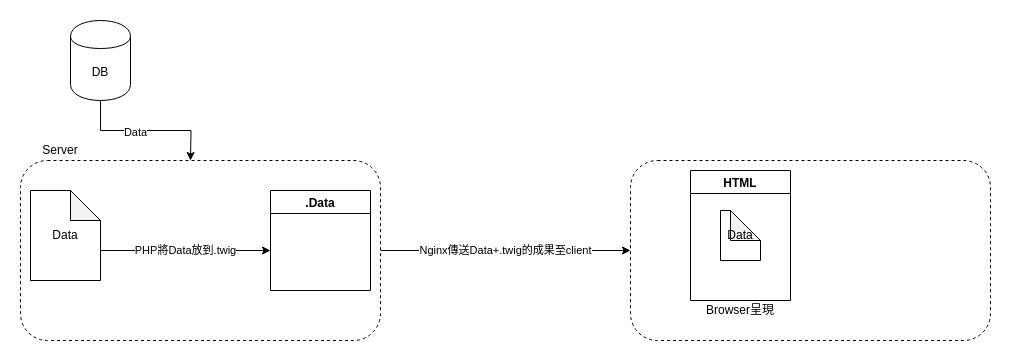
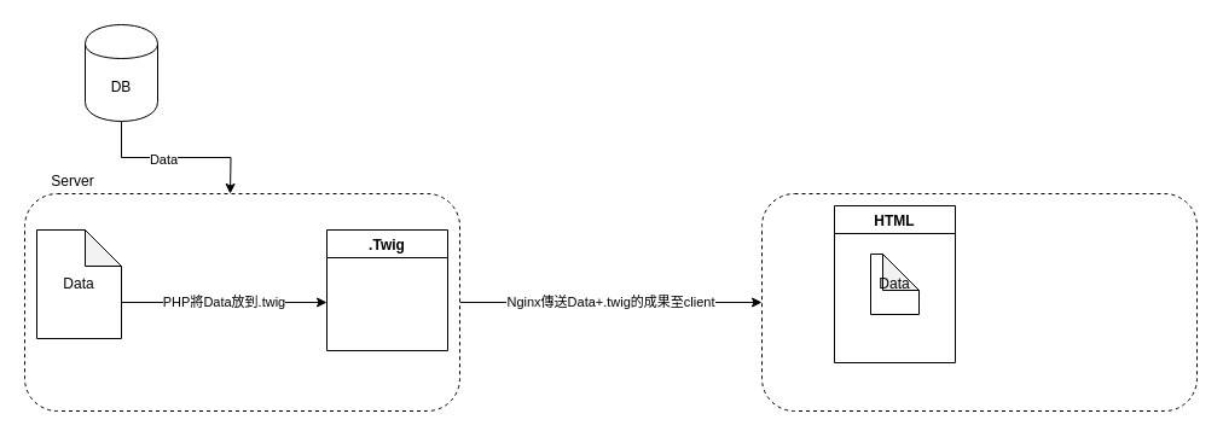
- <mxCell id="8" value=".Data" style="swimlane;gradientColor=#ffffff;startSize=23;" vertex="1" parent="1"><mxGeometry x="270" y="190" width="100" height="100" as="geometry" /></mxCell>
+ <mxCell id="8" value=".Twig" style="swimlane;gradientColor=#ffffff;startSize=23;" vertex="1" parent="1"><mxGeometry x="270" y="190" width="100" height="100" as="geometry" /></mxCell>
- <mxCell id="14" value="Browser呈現" style="text;html=1;strokeColor=none;fillColor=none;align=center;verticalAlign=middle;whiteSpace=wrap;rounded=0;" vertex="1" parent="1"><mxGeometry x="700" y="300" width="80" height="20" as="geometry" /></mxCell>
